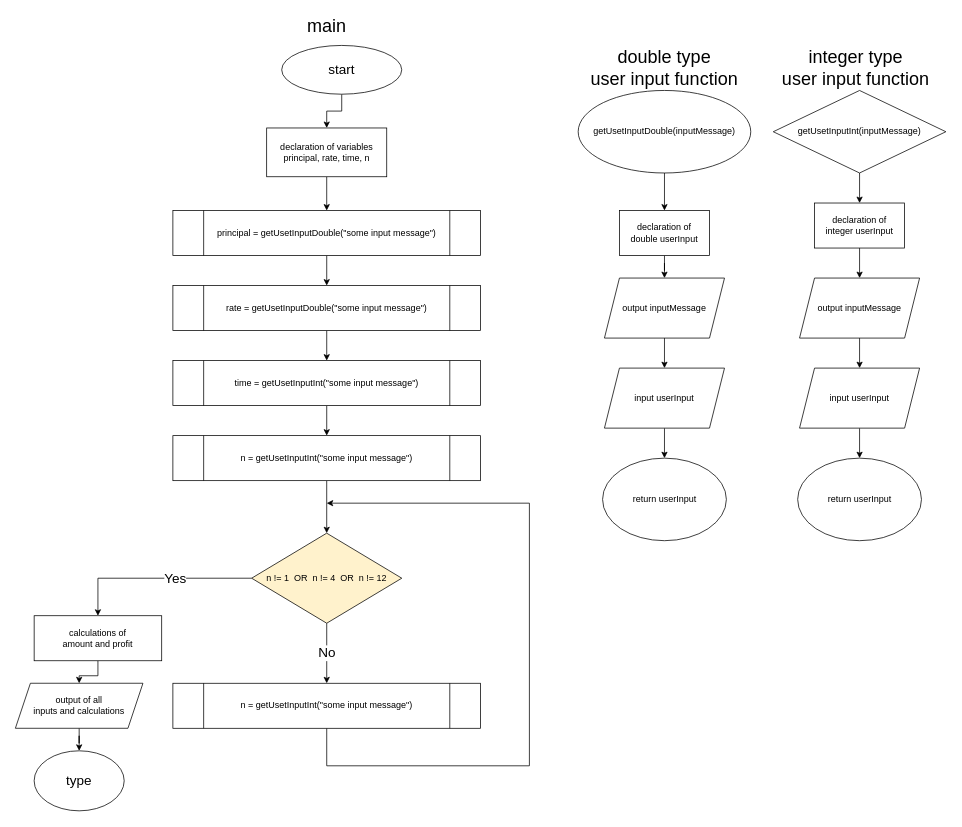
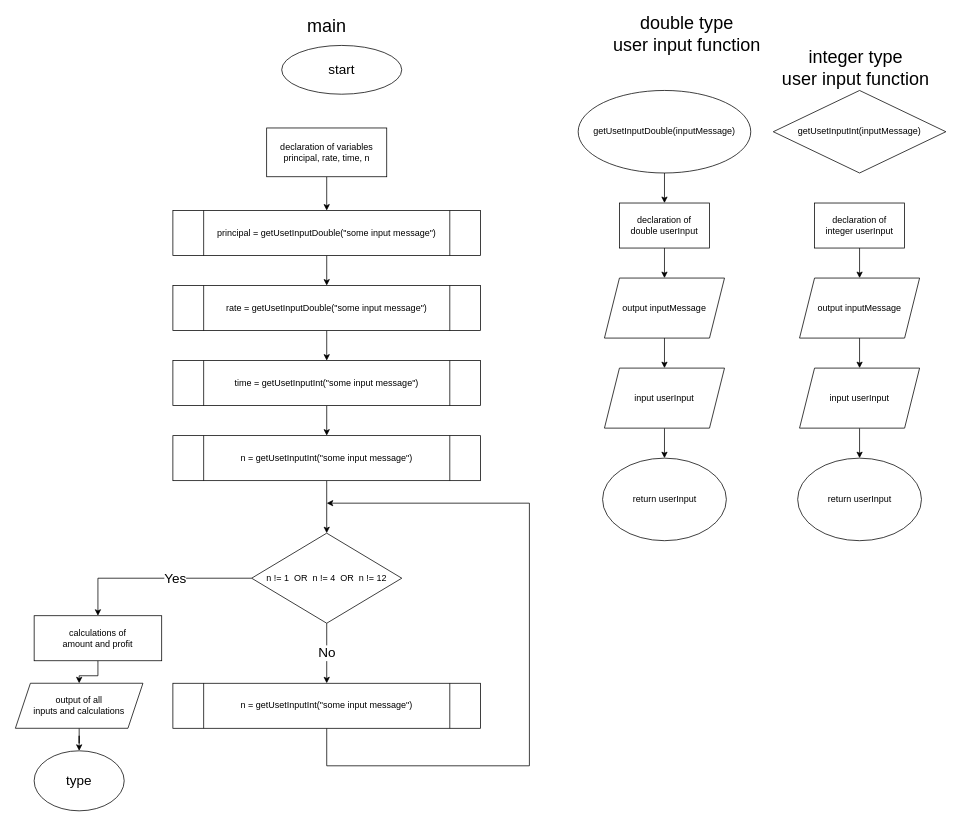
- <mxCell id="44" value="&lt;span style=&quot;font-size: 24px;&quot;&gt;double type&lt;/span&gt;&lt;div&gt;&lt;span style=&quot;font-size: 24px;&quot;&gt;user input function&lt;/span&gt;&lt;/div&gt;" style="text;html=1;align=center;verticalAlign=middle;whiteSpace=wrap;rounded=0;" vertex="1" parent="1"><mxGeometry x="770" y="75" width="230" height="30" as="geometry" /></mxCell>
+ <mxCell id="44" value="&lt;span style=&quot;font-size: 24px;&quot;&gt;double type&lt;/span&gt;&lt;div&gt;&lt;span style=&quot;font-size: 24px;&quot;&gt;user input function&lt;/span&gt;&lt;/div&gt;" style="text;html=1;align=center;verticalAlign=middle;whiteSpace=wrap;rounded=0;" vertex="1" parent="1"><mxGeometry x="800" y="30" width="230" height="30" as="geometry" /></mxCell>
- <mxCell id="2" style="edgeStyle=orthogonalEdgeStyle;rounded=0;orthogonalLoop=1;jettySize=auto;html=1;exitX=0.5;exitY=1;exitDx=0;exitDy=0;entryX=0.5;entryY=0;entryDx=0;entryDy=0;" parent="1" source="3" target="5" edge="1"><mxGeometry relative="1" as="geometry" /></mxCell>
- <mxCell id="34" value="" style="edgeStyle=orthogonalEdgeStyle;rounded=0;orthogonalLoop=1;jettySize=auto;html=1;" edge="1" source="35" target="37" parent="1"><mxGeometry relative="1" as="geometry" /></mxCell>
- <mxCell id="28" value="declaration of&lt;br&gt;double userInput" style="rounded=0;whiteSpace=wrap;html=1;" vertex="1" parent="1"><mxGeometry x="825" y="280" width="120" height="60" as="geometry" /></mxCell>
+ <mxCell id="28" value="declaration of&lt;br&gt;double userInput" style="rounded=0;whiteSpace=wrap;html=1;" vertex="1" parent="1"><mxGeometry x="825" y="270" width="120" height="60" as="geometry" /></mxCell>
- <mxCell id="9" value="n != 1&amp;nbsp; OR&amp;nbsp; n != 4&amp;nbsp; OR&amp;nbsp; n != 12" style="rhombus;whiteSpace=wrap;html=1;fillColor=#fff2cc;" parent="1" vertex="1"><mxGeometry x="334.83" y="710" width="200.11" height="120" as="geometry" /></mxCell>
+ <mxCell id="9" value="n != 1&amp;nbsp; OR&amp;nbsp; n != 4&amp;nbsp; OR&amp;nbsp; n != 12" style="rhombus;whiteSpace=wrap;html=1;" parent="1" vertex="1"><mxGeometry x="334.83" y="710" width="200.11" height="120" as="geometry" /></mxCell>
